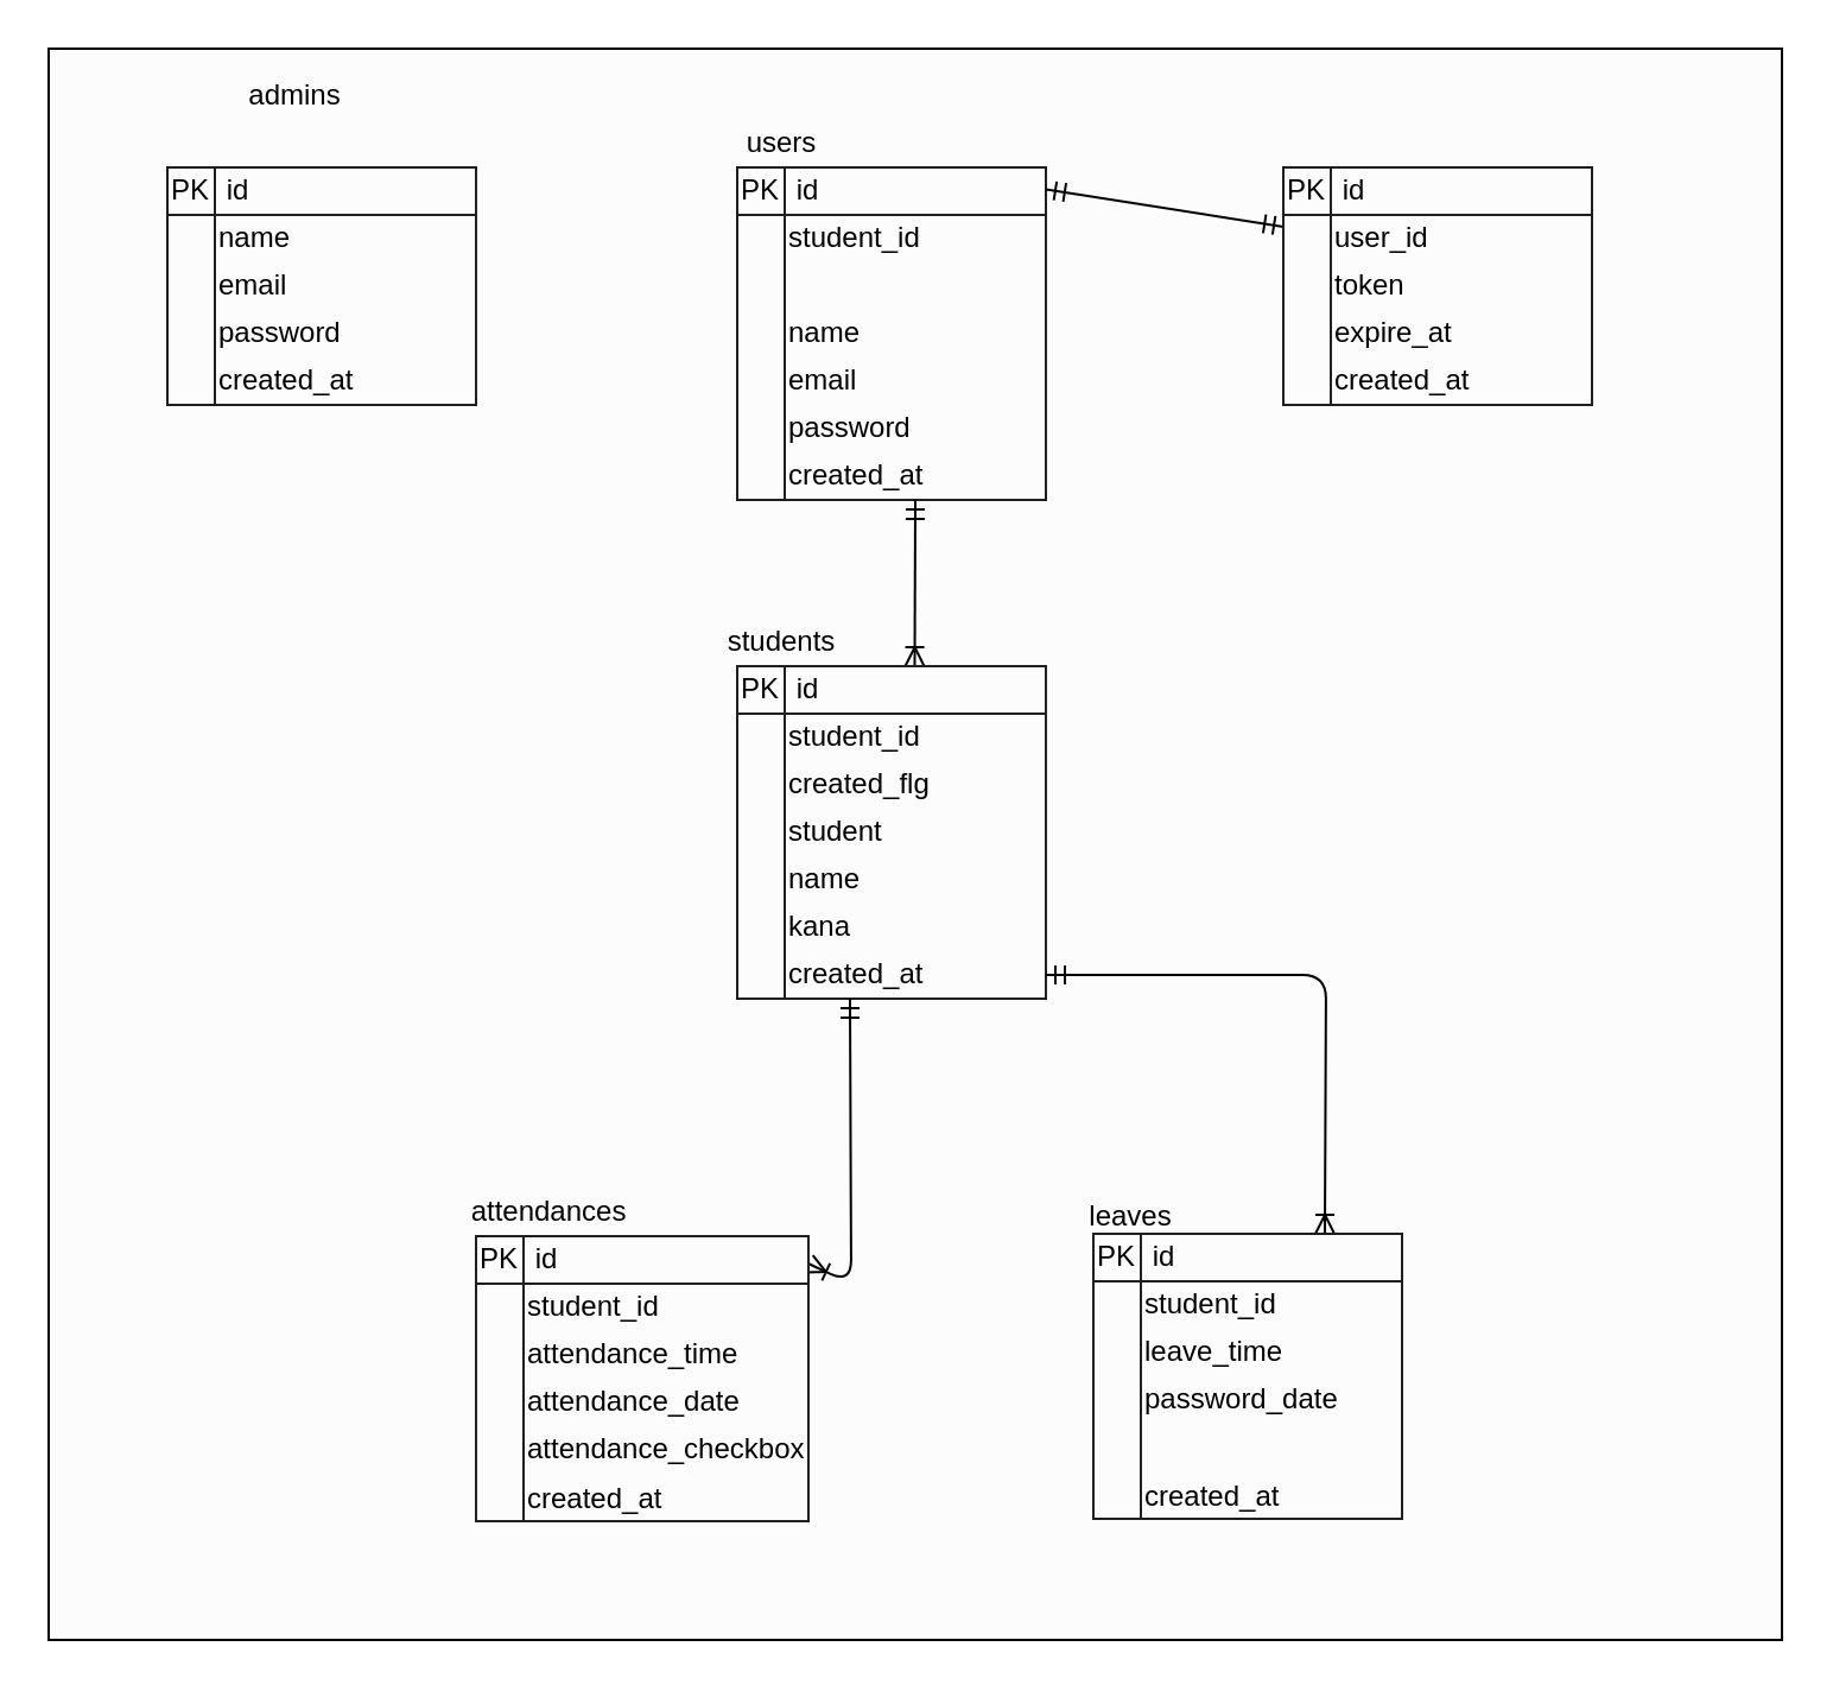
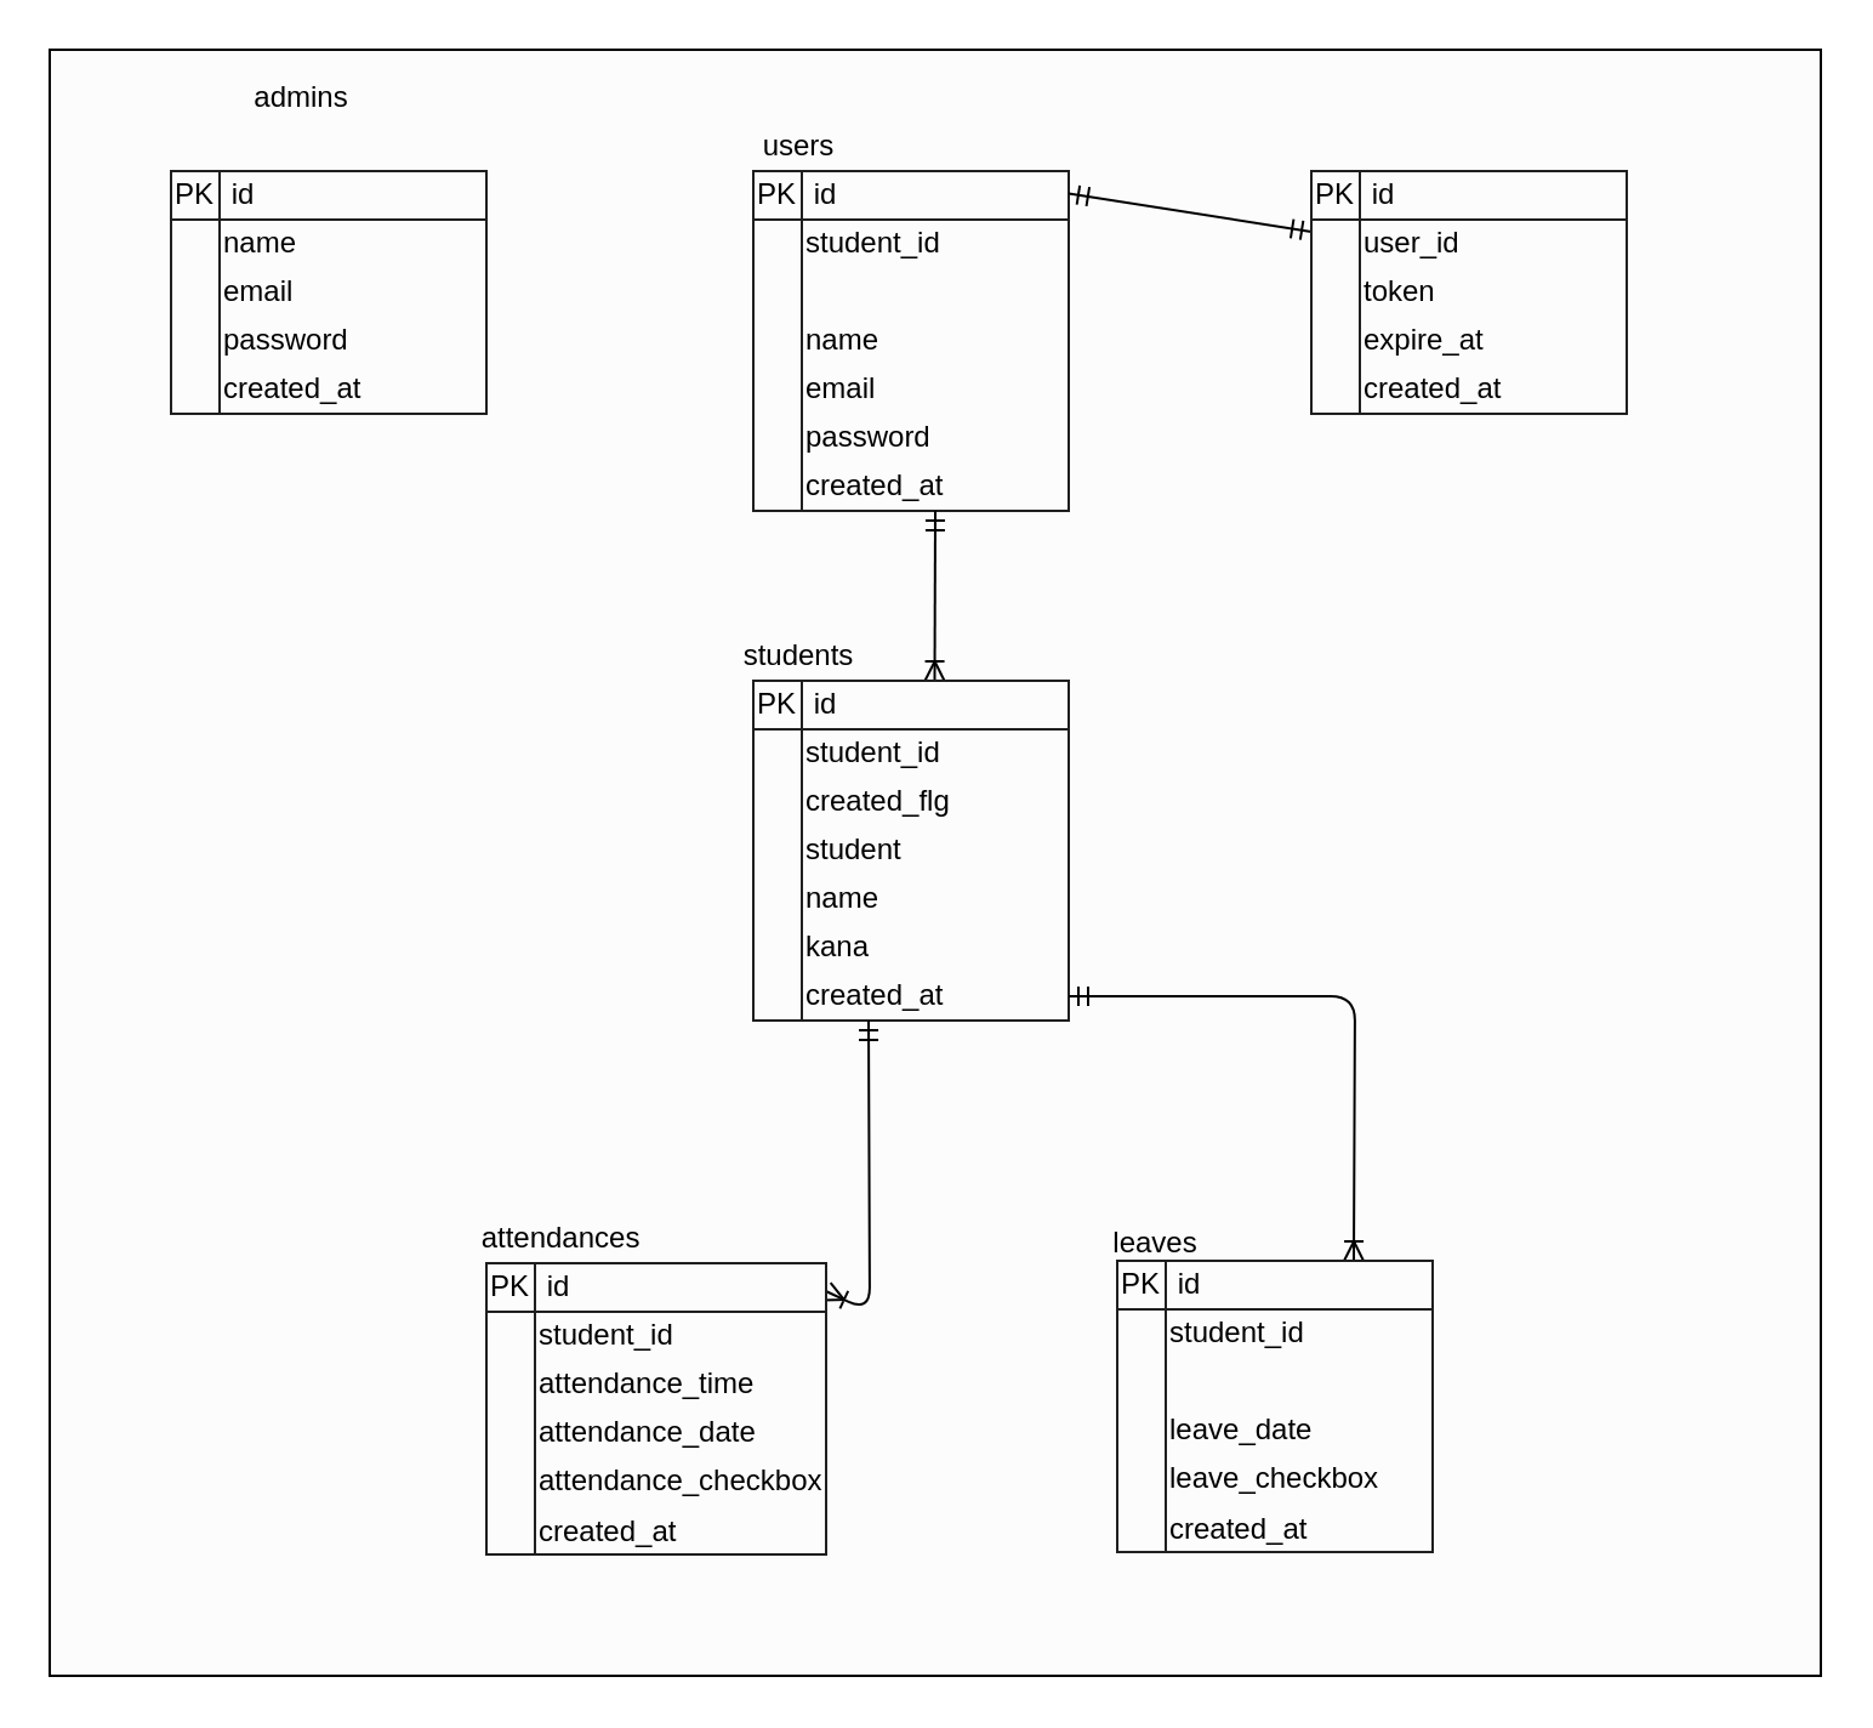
- <mxCell id="54" value="leave_time" style="text;html=1;strokeColor=none;fillColor=none;align=left;verticalAlign=middle;whiteSpace=wrap;rounded=0;fontColor=#000000;" parent="1" vertex="1"><mxGeometry x="480" y="559" width="110" height="20" as="geometry" /></mxCell>
- <mxCell id="55" value="password_date" style="text;html=1;strokeColor=none;fillColor=none;align=left;verticalAlign=middle;whiteSpace=wrap;rounded=0;fontColor=#000000;" parent="1" vertex="1"><mxGeometry x="480" y="579" width="110" height="20" as="geometry" /></mxCell>
+ <mxCell id="55" value="leave_date" style="text;html=1;strokeColor=none;fillColor=none;align=left;verticalAlign=middle;whiteSpace=wrap;rounded=0;fontColor=#000000;" parent="1" vertex="1"><mxGeometry x="480" y="579" width="110" height="20" as="geometry" /></mxCell>
+ <mxCell id="56" value="leave_checkbox" style="text;html=1;strokeColor=none;fillColor=none;align=left;verticalAlign=middle;whiteSpace=wrap;rounded=0;fontColor=#000000;" parent="1" vertex="1"><mxGeometry x="480" y="599" width="110" height="20" as="geometry" /></mxCell>
